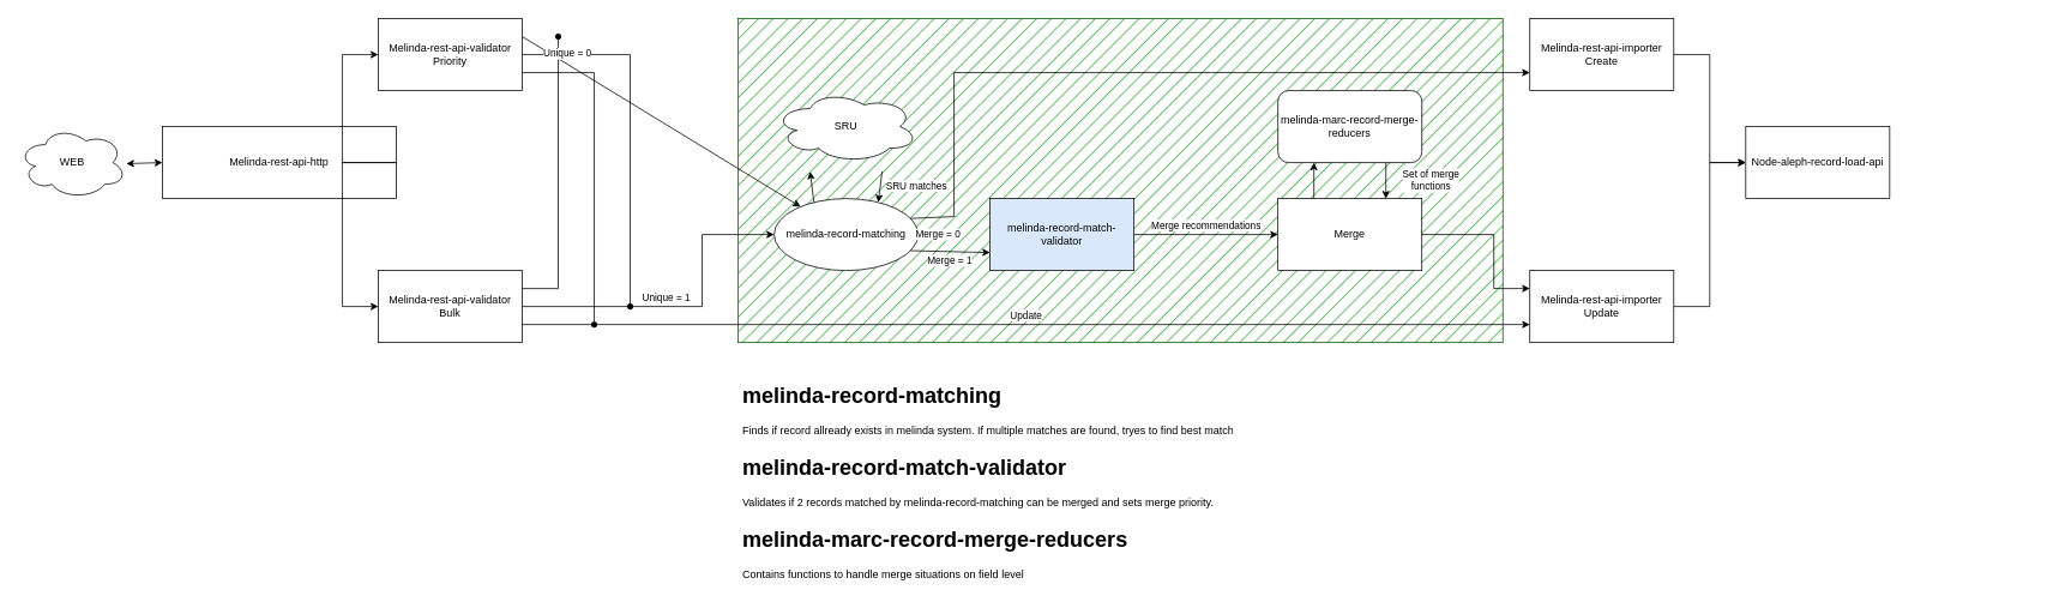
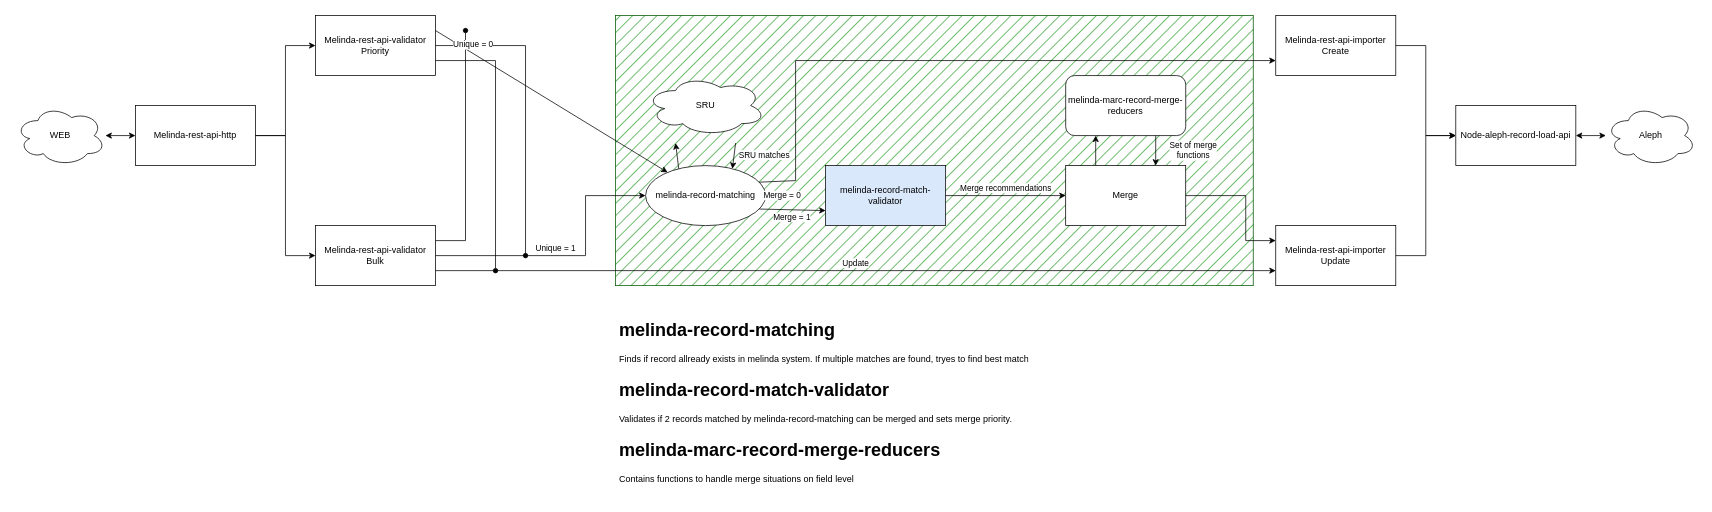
- <mxCell id="3" value="Melinda-rest-api-http" style="rounded=0;whiteSpace=wrap;html=1;" vertex="1" parent="1"><mxGeometry x="180" y="140" width="260" height="80" as="geometry" /></mxCell>
+ <mxCell id="3" value="Melinda-rest-api-http" style="rounded=0;whiteSpace=wrap;html=1;" vertex="1" parent="1"><mxGeometry x="180" y="140" width="160" height="80" as="geometry" /></mxCell>
+ <mxCell id="10" value="" style="endArrow=classic;startArrow=classic;html=1;entryX=1;entryY=0.5;entryDx=0;entryDy=0;" edge="1" parent="1" source="9" target="8"><mxGeometry width="50" height="50" relative="1" as="geometry"><mxPoint x="1880" y="430" as="sourcePoint" /><mxPoint x="1930" y="380" as="targetPoint" /></mxGeometry></mxCell>
+ <mxCell id="9" value="Aleph" style="ellipse;shape=cloud;whiteSpace=wrap;html=1;" vertex="1" parent="1"><mxGeometry x="2140" y="140" width="120" height="80" as="geometry" /></mxCell>
